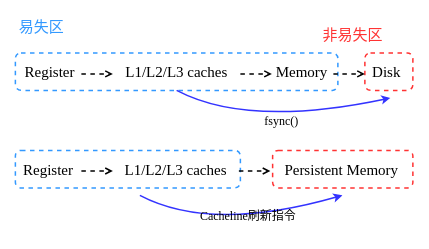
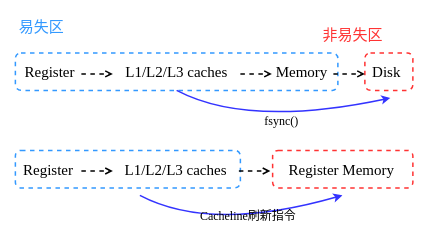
- <mxCell id="12" value="Persistent Memory" style="text;html=1;strokeColor=none;fillColor=none;align=center;verticalAlign=middle;whiteSpace=wrap;rounded=0;strokeWidth=2;fontSize=20;fontStyle=0;fontFamily=Verdana;" parent="1" vertex="1"><mxGeometry x="360" y="210" width="190" height="30" as="geometry" /></mxCell>
+ <mxCell id="12" value="Register Memory" style="text;html=1;strokeColor=none;fillColor=none;align=center;verticalAlign=middle;whiteSpace=wrap;rounded=0;strokeWidth=2;fontSize=20;fontStyle=0;fontFamily=Verdana;" parent="1" vertex="1"><mxGeometry x="360" y="210" width="190" height="30" as="geometry" /></mxCell>
